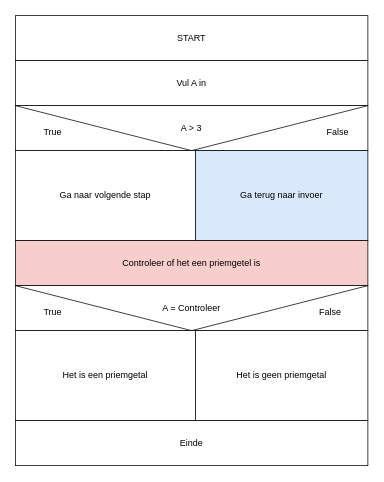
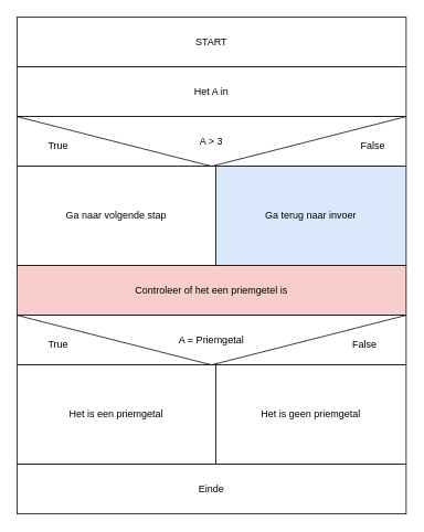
- <mxCell id="3" value="Vul A in" style="rounded=0;whiteSpace=wrap;html=1;" vertex="1" parent="1"><mxGeometry x="20" y="80" width="470" height="60" as="geometry" /></mxCell>
+ <mxCell id="3" value="Het A in" style="rounded=0;whiteSpace=wrap;html=1;" vertex="1" parent="1"><mxGeometry x="20" y="80" width="470" height="60" as="geometry" /></mxCell>
- <mxCell id="12" value="A = Controleer" style="rounded=0;whiteSpace=wrap;html=1;" vertex="1" parent="1"><mxGeometry x="20" y="380" width="470" height="60" as="geometry" /></mxCell>
+ <mxCell id="12" value="A = Priemgetal" style="rounded=0;whiteSpace=wrap;html=1;" vertex="1" parent="1"><mxGeometry x="20" y="380" width="470" height="60" as="geometry" /></mxCell>
